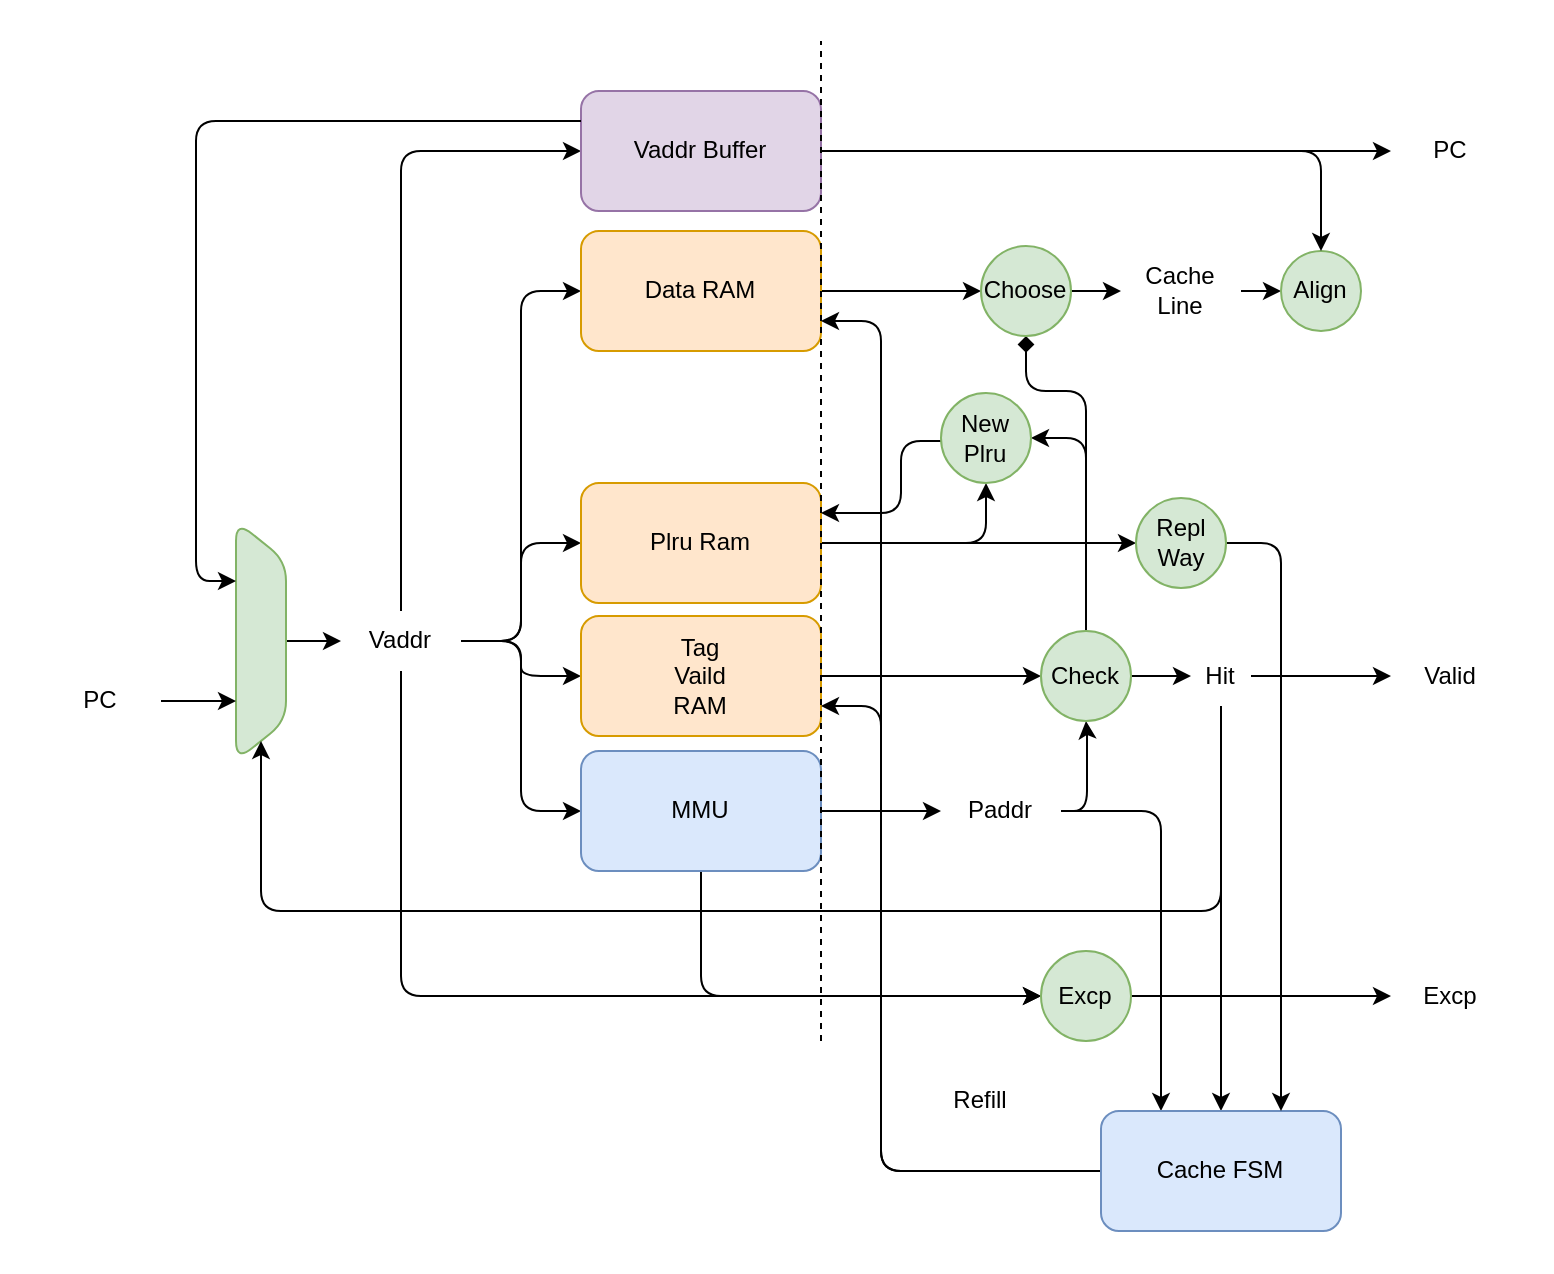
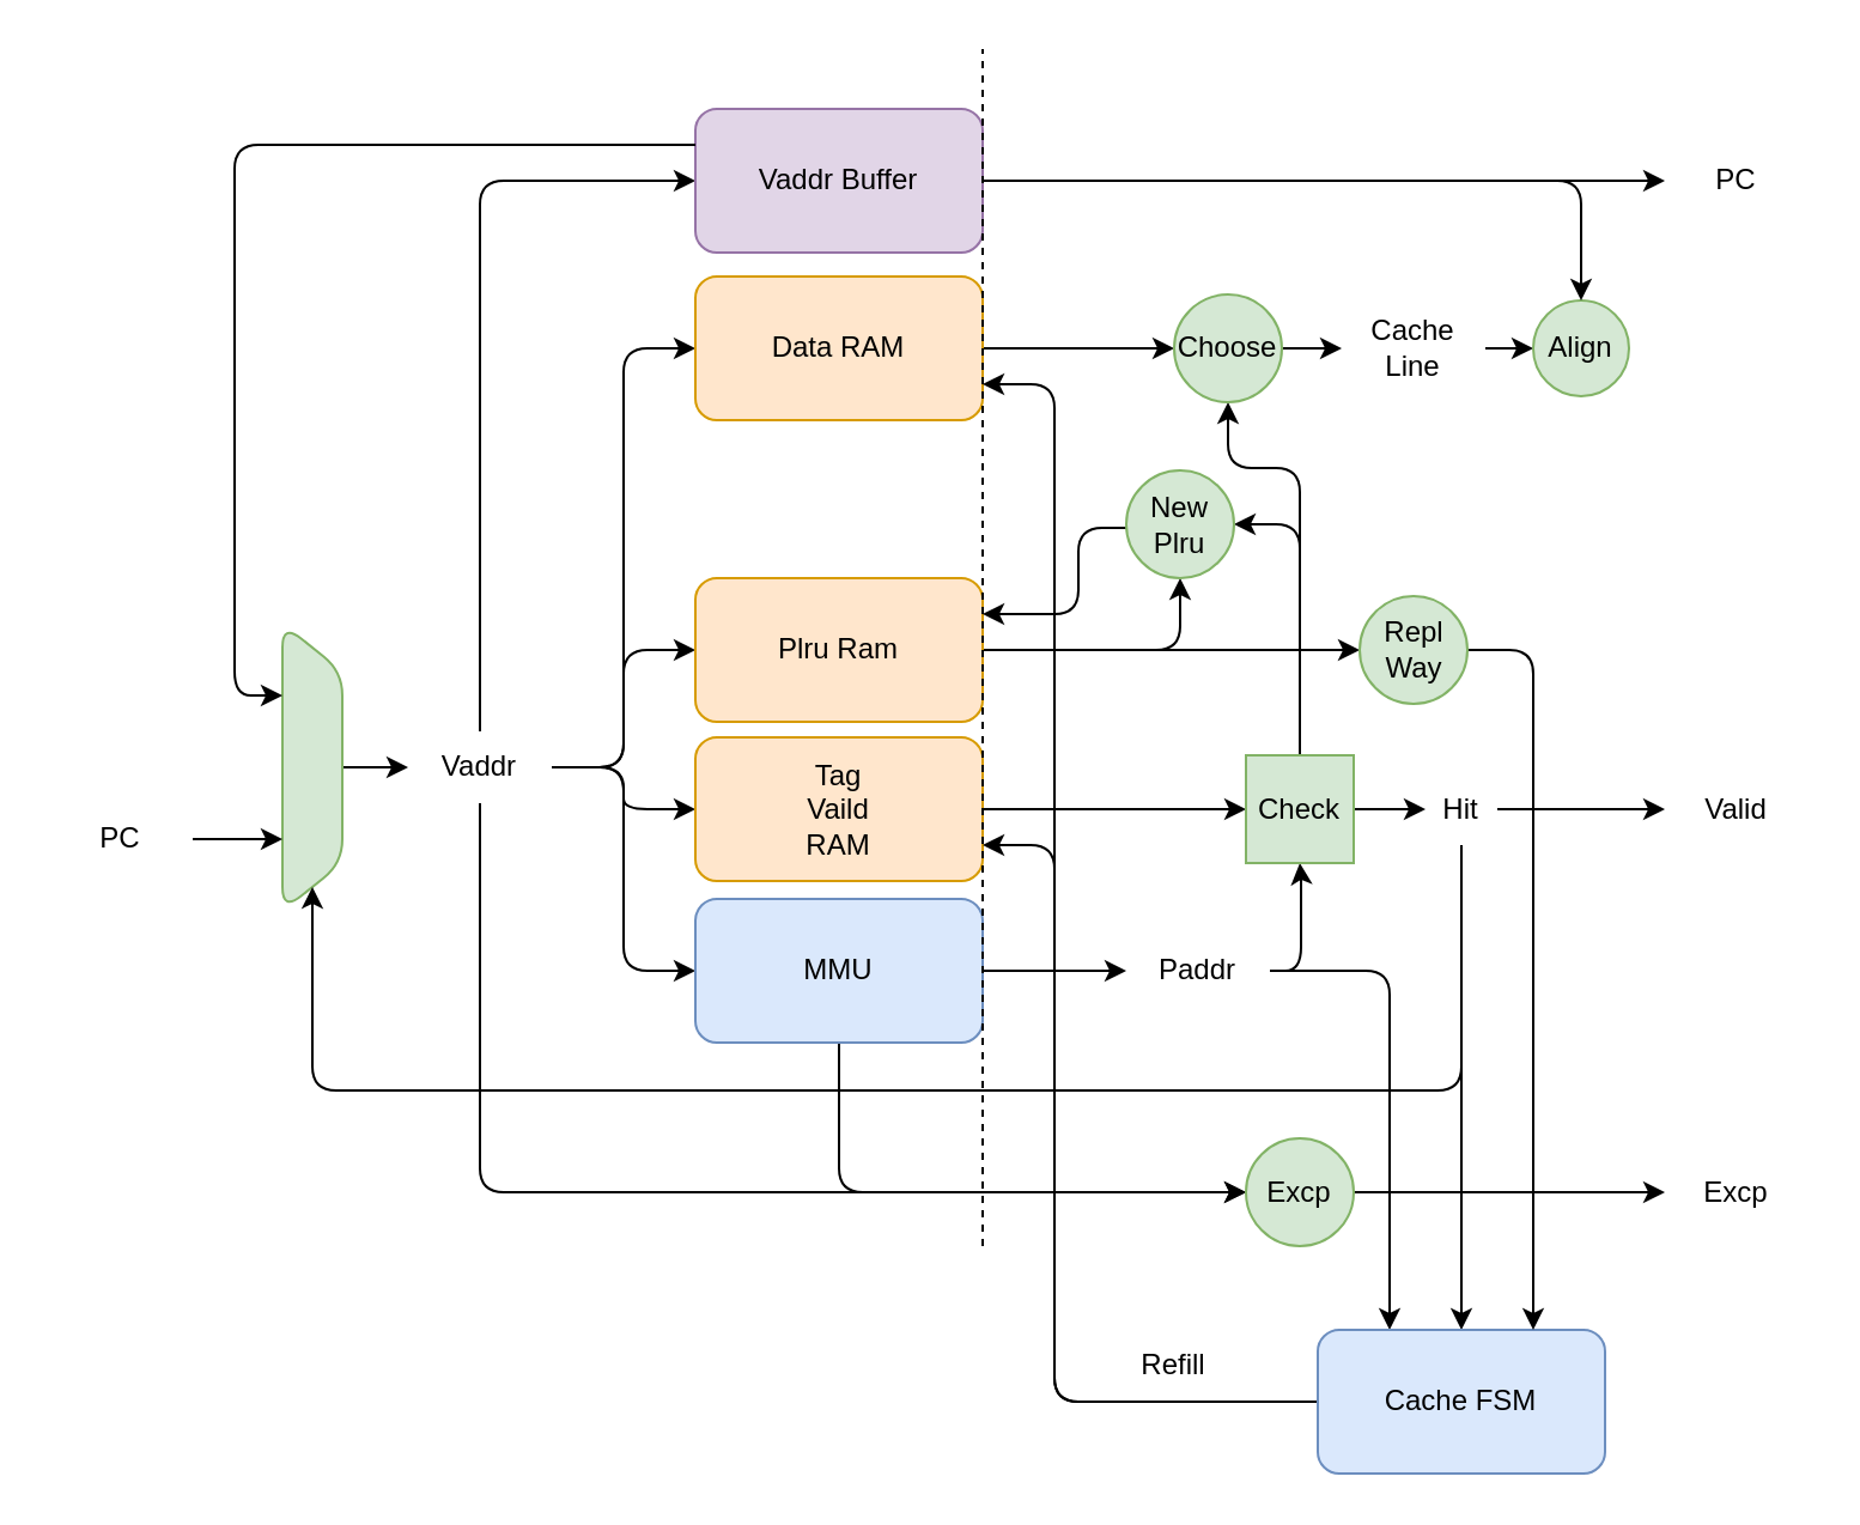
- <mxCell id="23" style="edgeStyle=orthogonalEdgeStyle;rounded=1;orthogonalLoop=1;jettySize=auto;html=1;exitX=0.5;exitY=0;exitDx=0;exitDy=0;entryX=0.5;entryY=1;entryDx=0;entryDy=0;endArrow=diamond;" edge="1" parent="1" source="24" target="39"><mxGeometry relative="1" as="geometry"><Array as="points"><mxPoint x="543" y="195" /><mxPoint x="513" y="195" /></Array></mxGeometry></mxCell>
+ <mxCell id="23" style="edgeStyle=orthogonalEdgeStyle;rounded=1;orthogonalLoop=1;jettySize=auto;html=1;exitX=0.5;exitY=0;exitDx=0;exitDy=0;entryX=0.5;entryY=1;entryDx=0;entryDy=0;" edge="1" parent="1" source="24" target="39"><mxGeometry relative="1" as="geometry"><Array as="points"><mxPoint x="543" y="195" /><mxPoint x="513" y="195" /></Array></mxGeometry></mxCell>
- <mxCell id="24" value="Check" style="ellipse;whiteSpace=wrap;html=1;aspect=fixed;rounded=1;fillColor=#d5e8d4;strokeColor=#82b366;" parent="1" vertex="1"><mxGeometry x="520" y="315" width="45" height="45" as="geometry" /></mxCell>
+ <mxCell id="24" value="Check" style="whiteSpace=wrap;html=1;aspect=fixed;fillColor=#d5e8d4;strokeColor=#82b366;rounded=0;" parent="1" vertex="1"><mxGeometry x="520" y="315" width="45" height="45" as="geometry" /></mxCell>
- <mxCell id="43" value="Refill" style="text;html=1;align=center;verticalAlign=middle;whiteSpace=wrap;rounded=1;" parent="1" vertex="1"><mxGeometry x="460" y="535" width="60" height="30" as="geometry" /></mxCell>
+ <mxCell id="43" value="Refill" style="text;html=1;align=center;verticalAlign=middle;whiteSpace=wrap;rounded=1;" parent="1" vertex="1"><mxGeometry x="460" y="555" width="60" height="30" as="geometry" /></mxCell>
